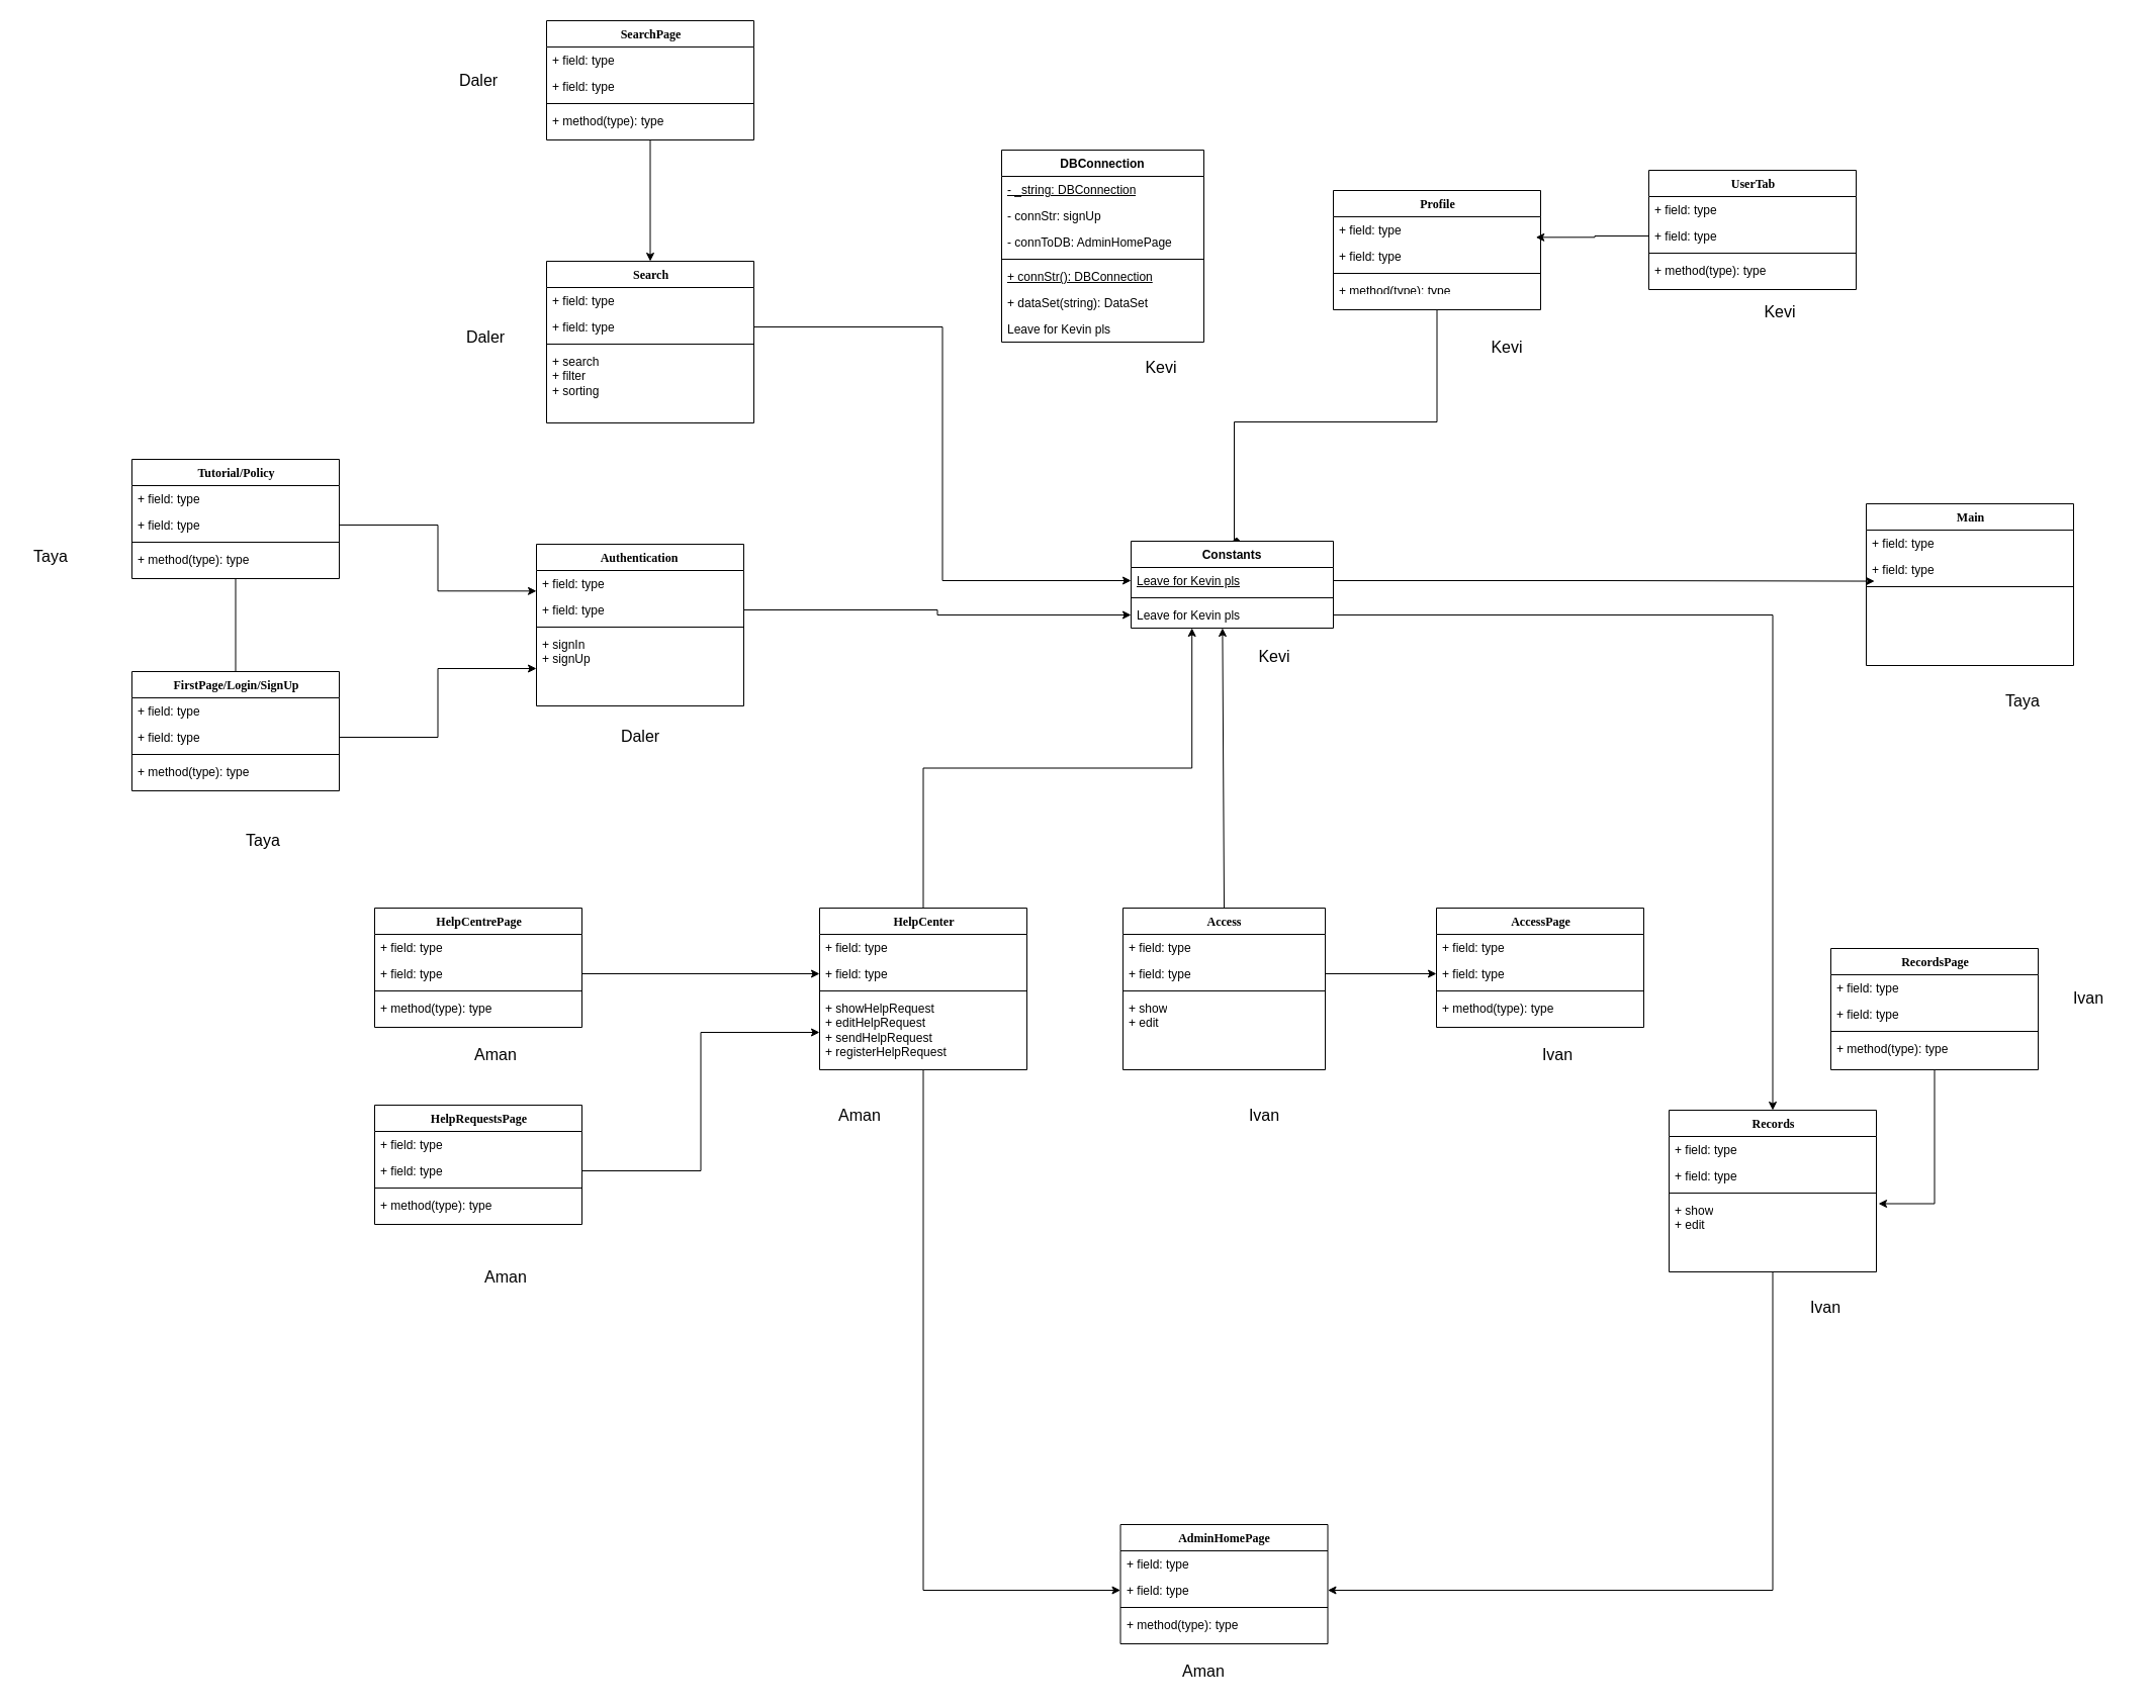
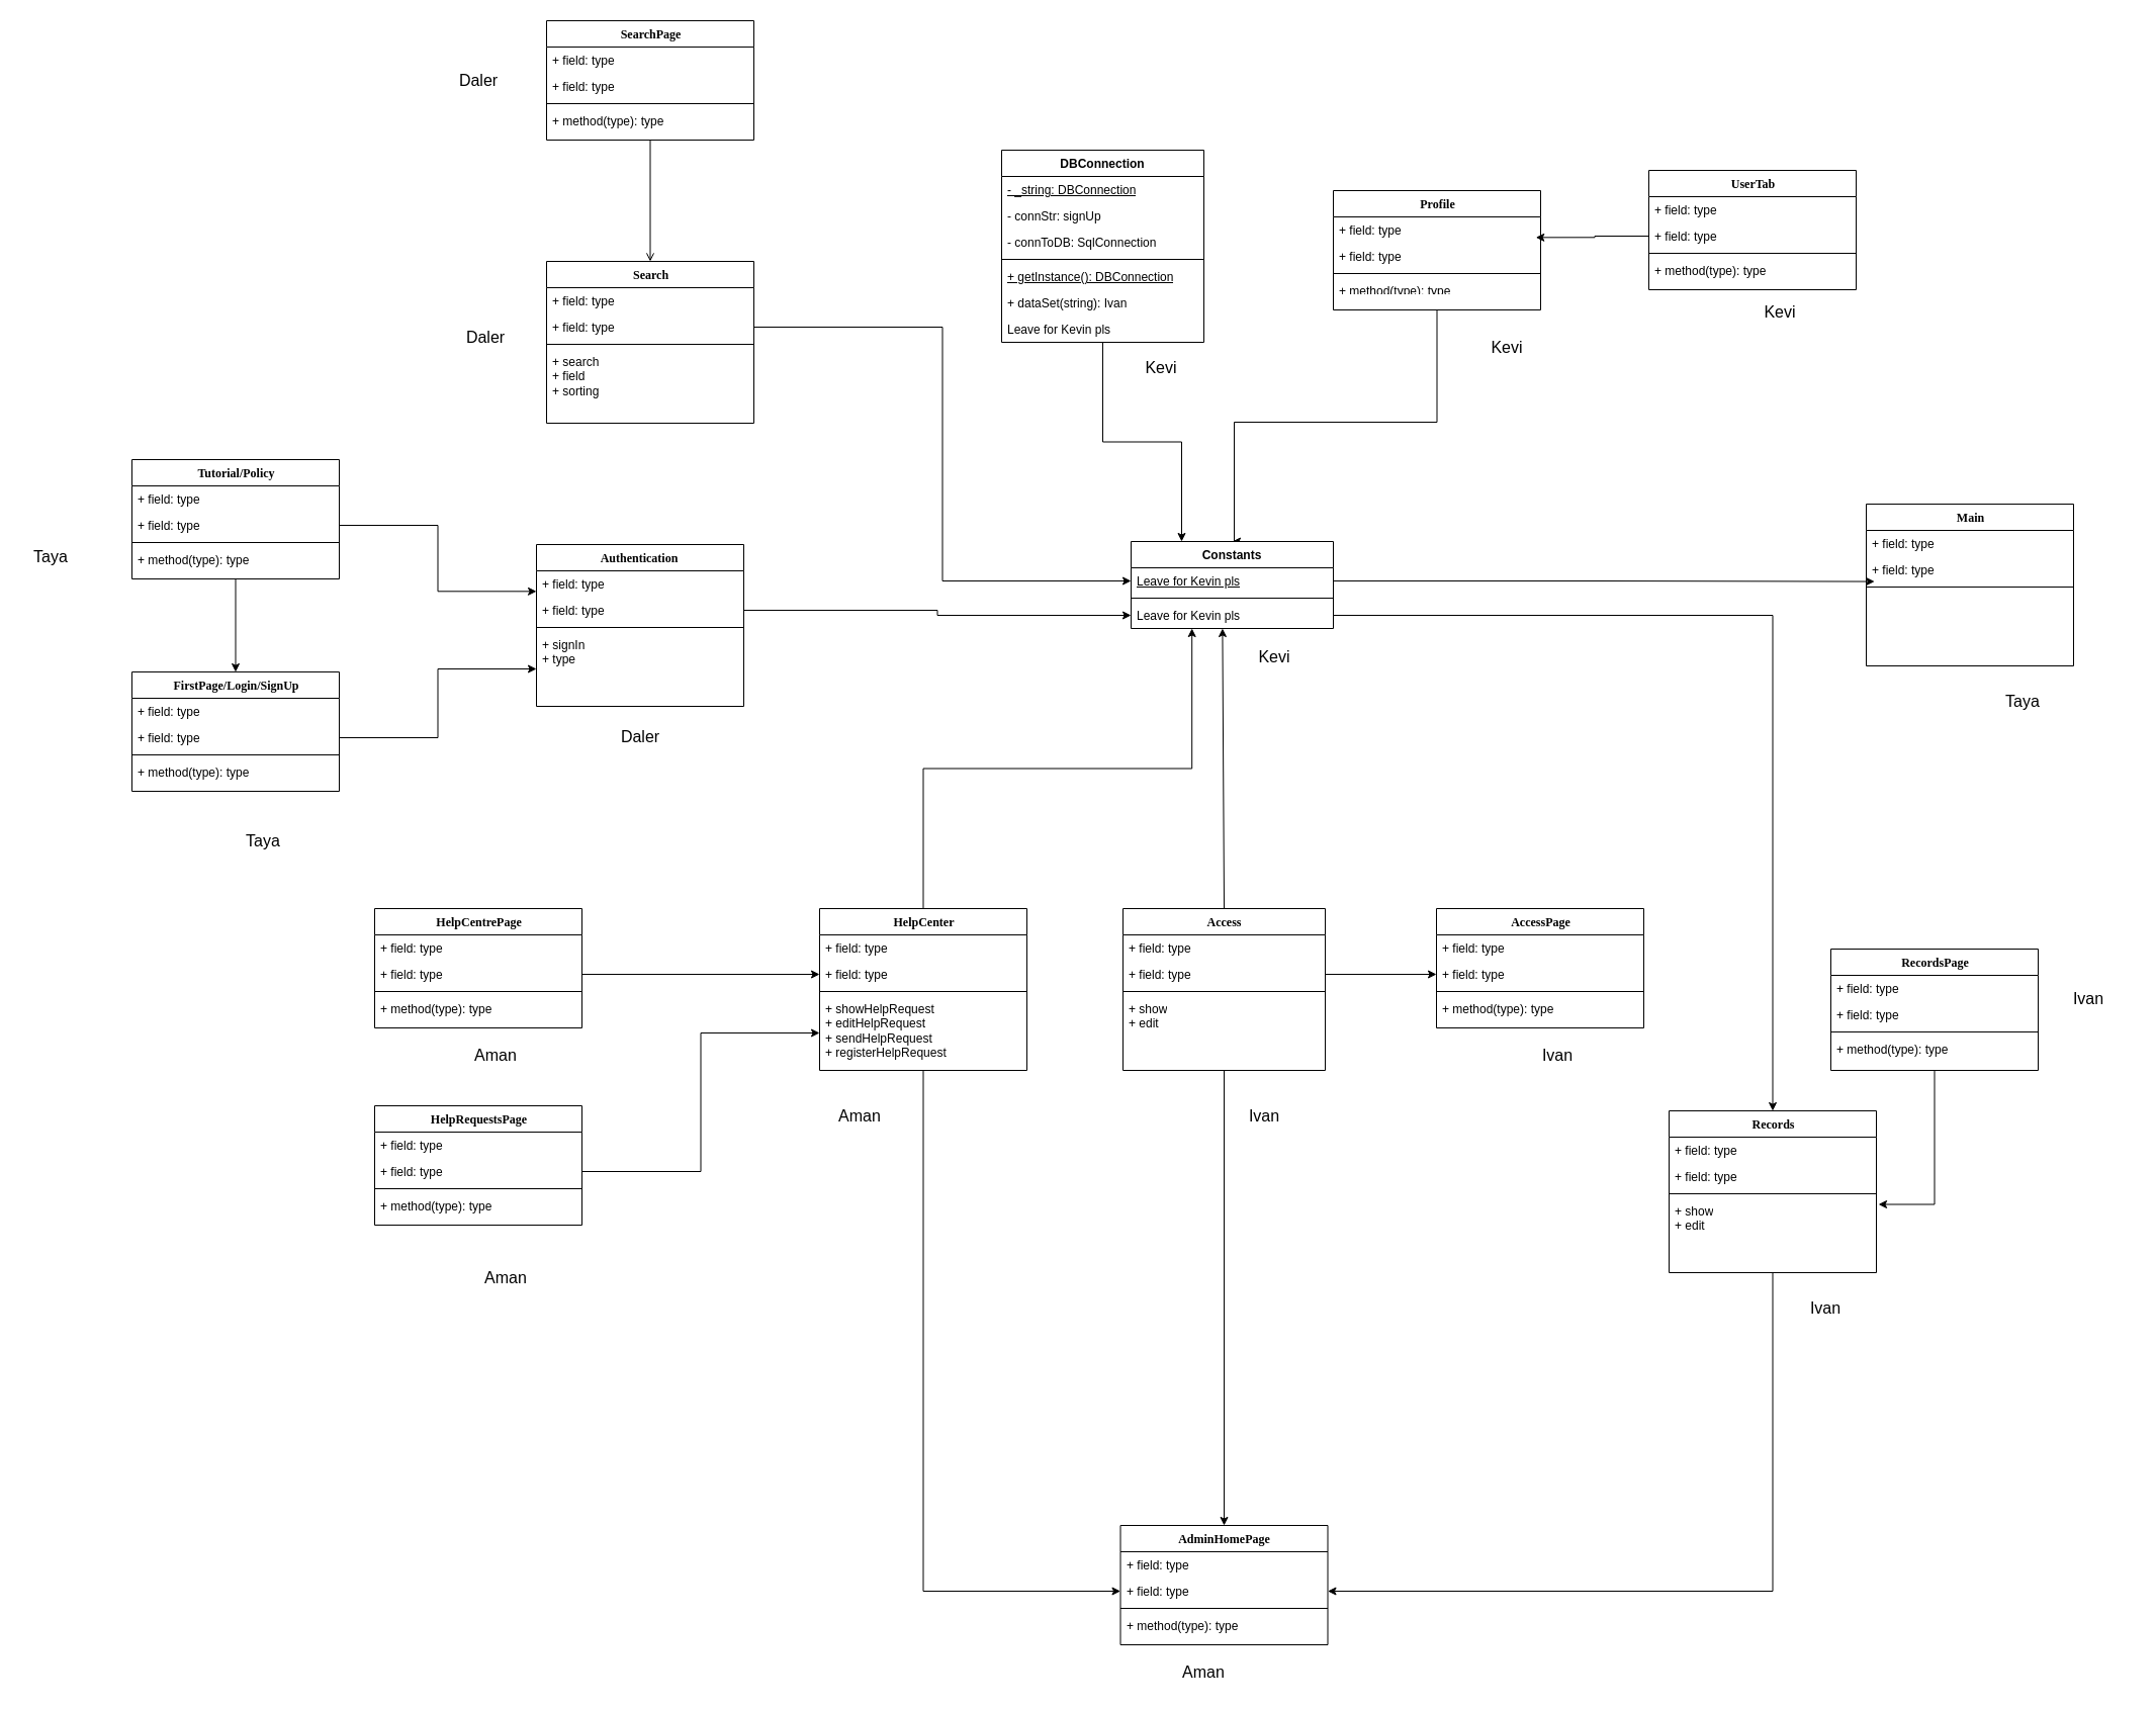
- <mxCell id="87" value="- connToDB: AdminHomePage" style="text;strokeColor=none;fillColor=none;align=left;verticalAlign=top;spacingLeft=4;spacingRight=4;overflow=hidden;rotatable=0;points=[[0,0.5],[1,0.5]];portConstraint=eastwest;whiteSpace=wrap;html=1;" parent="84" vertex="1"><mxGeometry y="78" width="200" height="26" as="geometry" /></mxCell>
+ <mxCell id="87" value="- connToDB: SqlConnection" style="text;strokeColor=none;fillColor=none;align=left;verticalAlign=top;spacingLeft=4;spacingRight=4;overflow=hidden;rotatable=0;points=[[0,0.5],[1,0.5]];portConstraint=eastwest;whiteSpace=wrap;html=1;" parent="84" vertex="1"><mxGeometry y="78" width="200" height="26" as="geometry" /></mxCell>
- <mxCell id="23" style="edgeStyle=orthogonalEdgeStyle;rounded=0;orthogonalLoop=1;jettySize=auto;html=1;entryX=0.5;entryY=0;entryDx=0;entryDy=0;" parent="1" source="24" target="78" edge="1"><mxGeometry relative="1" as="geometry" /></mxCell>
+ <mxCell id="23" style="edgeStyle=orthogonalEdgeStyle;rounded=0;orthogonalLoop=1;jettySize=auto;html=1;entryX=0.5;entryY=0;entryDx=0;entryDy=0;endArrow=open;" parent="1" source="24" target="78" edge="1"><mxGeometry relative="1" as="geometry" /></mxCell>
- <mxCell id="89" value="&lt;u&gt;+ connStr(): DBConnection&lt;/u&gt;" style="text;strokeColor=none;fillColor=none;align=left;verticalAlign=top;spacingLeft=4;spacingRight=4;overflow=hidden;rotatable=0;points=[[0,0.5],[1,0.5]];portConstraint=eastwest;whiteSpace=wrap;html=1;" parent="84" vertex="1"><mxGeometry y="112" width="200" height="26" as="geometry" /></mxCell>
+ <mxCell id="89" value="&lt;u&gt;+ getInstance(): DBConnection&lt;/u&gt;" style="text;strokeColor=none;fillColor=none;align=left;verticalAlign=top;spacingLeft=4;spacingRight=4;overflow=hidden;rotatable=0;points=[[0,0.5],[1,0.5]];portConstraint=eastwest;whiteSpace=wrap;html=1;" parent="84" vertex="1"><mxGeometry y="112" width="200" height="26" as="geometry" /></mxCell>
- <mxCell id="90" value="+ dataSet(string): DataSet" style="text;strokeColor=none;fillColor=none;align=left;verticalAlign=top;spacingLeft=4;spacingRight=4;overflow=hidden;rotatable=0;points=[[0,0.5],[1,0.5]];portConstraint=eastwest;whiteSpace=wrap;html=1;" parent="84" vertex="1"><mxGeometry y="138" width="200" height="26" as="geometry" /></mxCell>
+ <mxCell id="90" value="+ dataSet(string): Ivan" style="text;strokeColor=none;fillColor=none;align=left;verticalAlign=top;spacingLeft=4;spacingRight=4;overflow=hidden;rotatable=0;points=[[0,0.5],[1,0.5]];portConstraint=eastwest;whiteSpace=wrap;html=1;" parent="84" vertex="1"><mxGeometry y="138" width="200" height="26" as="geometry" /></mxCell>
- <mxCell id="82" value="+ search&lt;br&gt;+ filter&lt;br&gt;+ sorting" style="text;html=1;strokeColor=none;fillColor=none;align=left;verticalAlign=top;spacingLeft=4;spacingRight=4;whiteSpace=wrap;overflow=hidden;rotatable=0;points=[[0,0.5],[1,0.5]];portConstraint=eastwest;" parent="78" vertex="1"><mxGeometry y="86" width="205" height="74" as="geometry" /></mxCell>
+ <mxCell id="82" value="+ search&lt;br&gt;+ field&lt;br&gt;+ sorting" style="text;html=1;strokeColor=none;fillColor=none;align=left;verticalAlign=top;spacingLeft=4;spacingRight=4;whiteSpace=wrap;overflow=hidden;rotatable=0;points=[[0,0.5],[1,0.5]];portConstraint=eastwest;" parent="78" vertex="1"><mxGeometry y="86" width="205" height="74" as="geometry" /></mxCell>
+ <mxCell id="83" style="edgeStyle=orthogonalEdgeStyle;rounded=0;orthogonalLoop=1;jettySize=auto;html=1;entryX=0.25;entryY=0;entryDx=0;entryDy=0;" parent="1" source="84" target="92" edge="1"><mxGeometry relative="1" as="geometry" /></mxCell>
- <mxCell id="60" style="edgeStyle=orthogonalEdgeStyle;rounded=0;orthogonalLoop=1;jettySize=auto;html=1;exitX=0.5;exitY=1;exitDx=0;exitDy=0;entryX=0.5;entryY=0;entryDx=0;entryDy=0;endArrow=diamond;" parent="1" source="61" target="92" edge="1"><mxGeometry relative="1" as="geometry"><Array as="points"><mxPoint x="1421" y="417" /><mxPoint x="1220" y="417" /></Array></mxGeometry></mxCell>
+ <mxCell id="60" style="edgeStyle=orthogonalEdgeStyle;rounded=0;orthogonalLoop=1;jettySize=auto;html=1;exitX=0.5;exitY=1;exitDx=0;exitDy=0;entryX=0.5;entryY=0;entryDx=0;entryDy=0;" parent="1" source="61" target="92" edge="1"><mxGeometry relative="1" as="geometry"><Array as="points"><mxPoint x="1421" y="417" /><mxPoint x="1220" y="417" /></Array></mxGeometry></mxCell>
- <mxCell id="53" value="+ signIn&lt;br&gt;+ signUp" style="text;html=1;strokeColor=none;fillColor=none;align=left;verticalAlign=top;spacingLeft=4;spacingRight=4;whiteSpace=wrap;overflow=hidden;rotatable=0;points=[[0,0.5],[1,0.5]];portConstraint=eastwest;" parent="49" vertex="1"><mxGeometry y="86" width="205" height="74" as="geometry" /></mxCell>
+ <mxCell id="53" value="+ signIn&lt;br&gt;+ type" style="text;html=1;strokeColor=none;fillColor=none;align=left;verticalAlign=top;spacingLeft=4;spacingRight=4;whiteSpace=wrap;overflow=hidden;rotatable=0;points=[[0,0.5],[1,0.5]];portConstraint=eastwest;" parent="49" vertex="1"><mxGeometry y="86" width="205" height="74" as="geometry" /></mxCell>
- <mxCell id="7" style="edgeStyle=orthogonalEdgeStyle;rounded=0;orthogonalLoop=1;jettySize=auto;html=1;entryX=0.5;entryY=0;entryDx=0;entryDy=0;endArrow=none;" parent="1" source="8" target="2" edge="1"><mxGeometry relative="1" as="geometry" /></mxCell>
+ <mxCell id="7" style="edgeStyle=orthogonalEdgeStyle;rounded=0;orthogonalLoop=1;jettySize=auto;html=1;entryX=0.5;entryY=0;entryDx=0;entryDy=0;" parent="1" source="8" target="2" edge="1"><mxGeometry relative="1" as="geometry" /></mxCell>
+ <mxCell id="72" style="edgeStyle=orthogonalEdgeStyle;rounded=0;orthogonalLoop=1;jettySize=auto;html=1;entryX=0.5;entryY=0;entryDx=0;entryDy=0;" parent="1" source="73" target="29" edge="1"><mxGeometry relative="1" as="geometry" /></mxCell>
